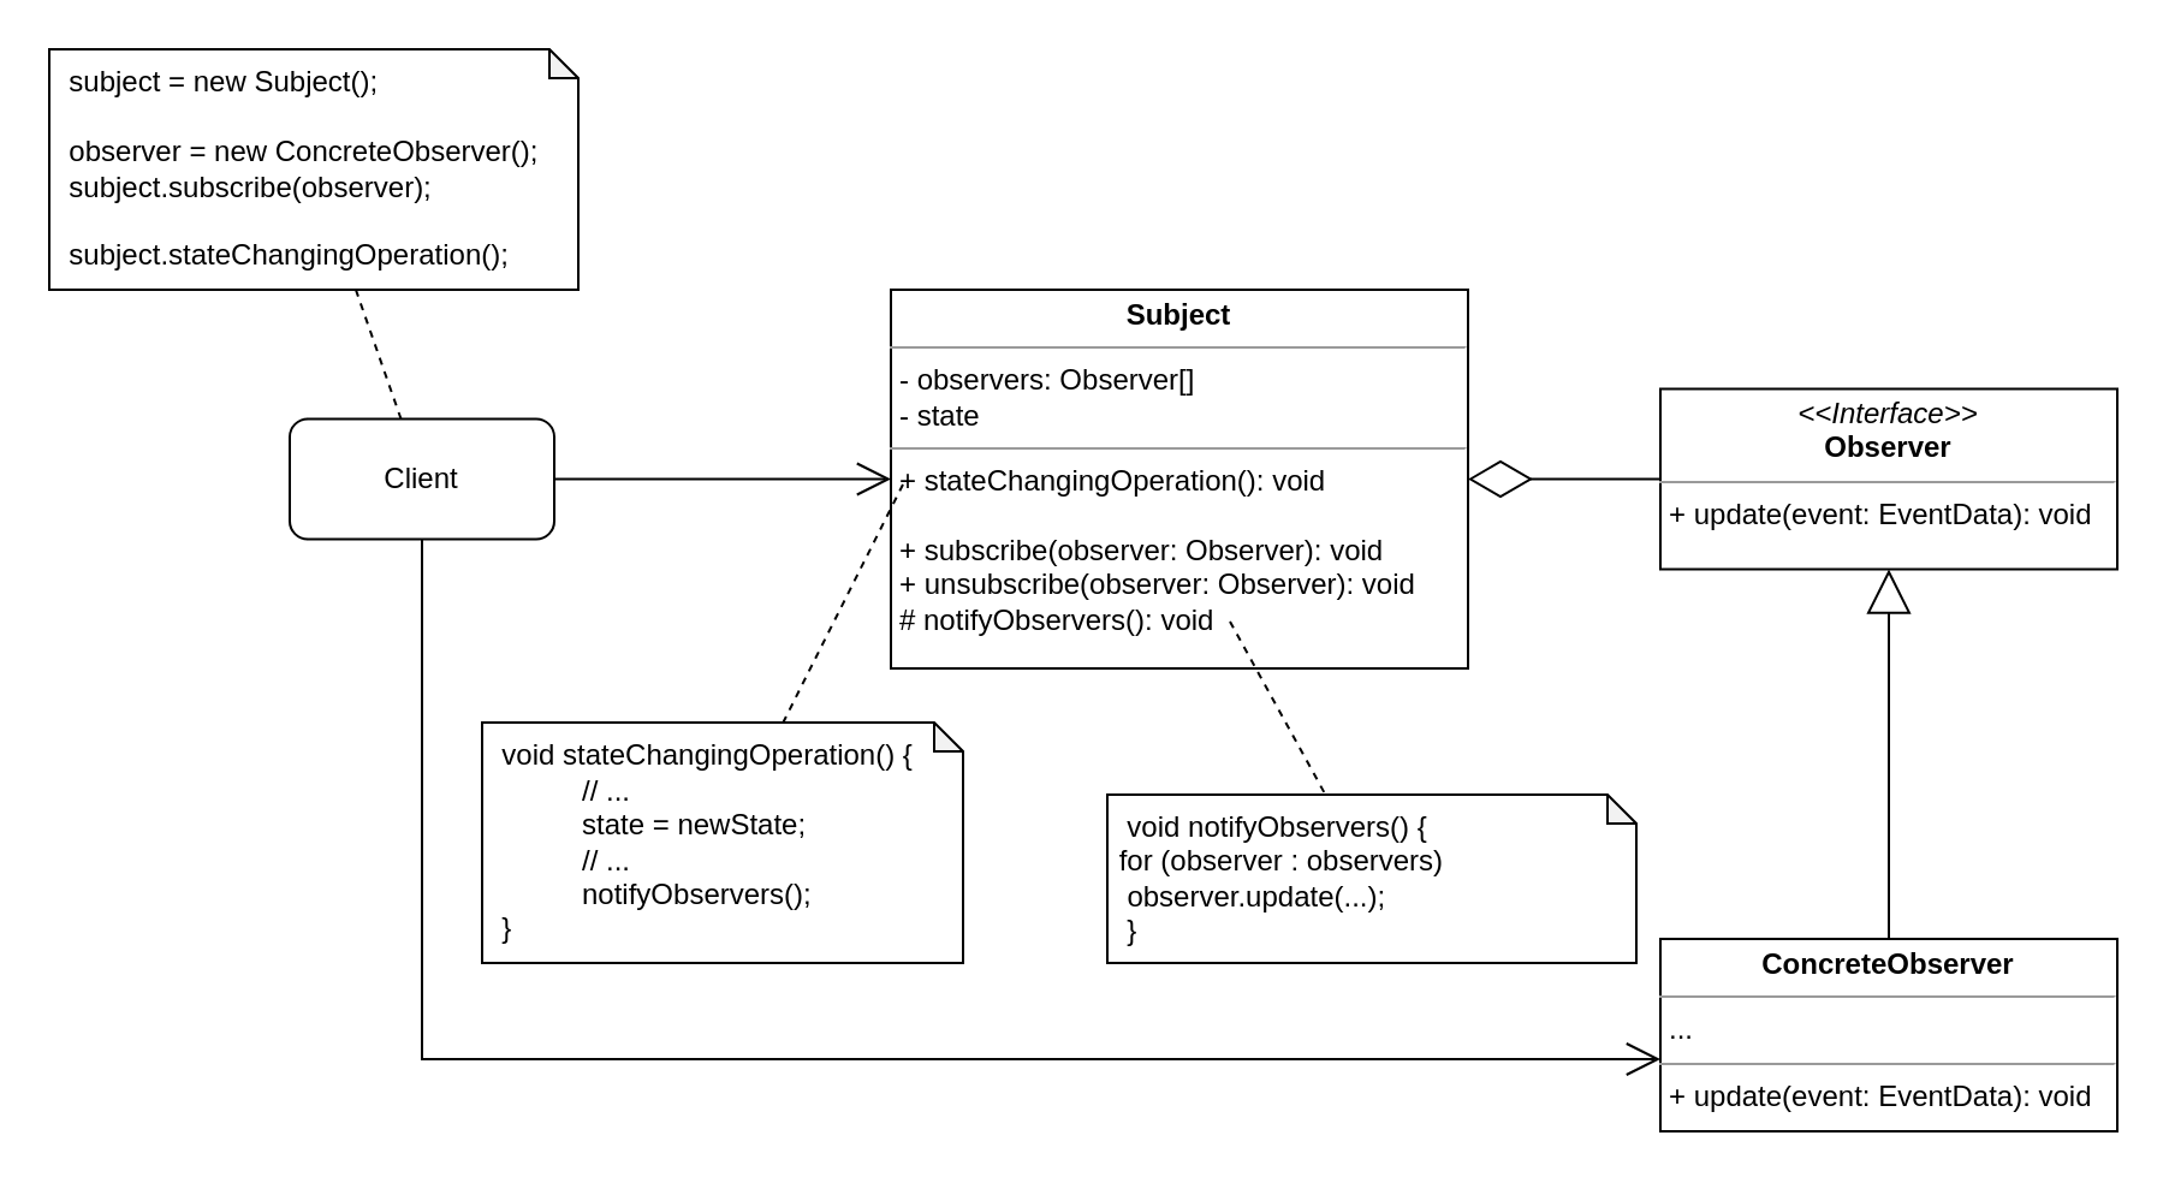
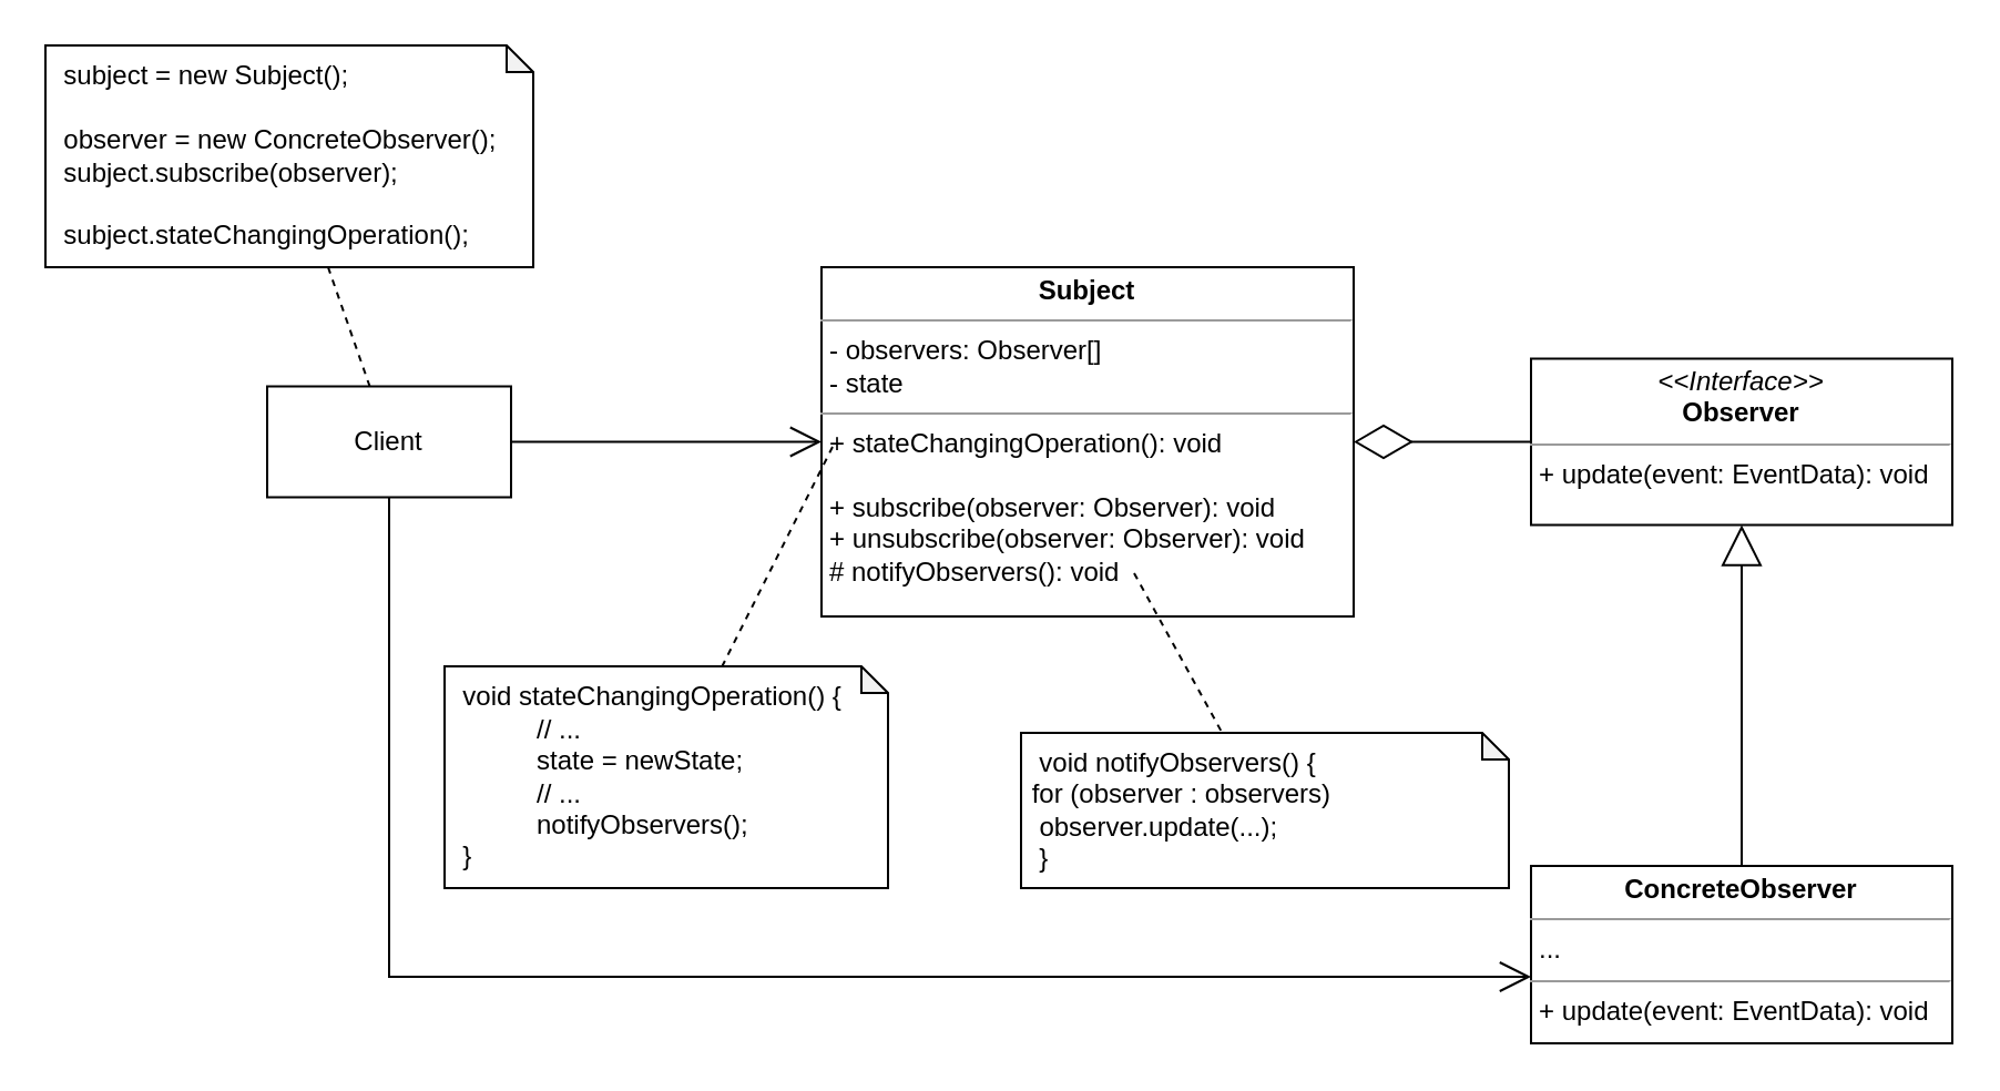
- <mxCell id="6" value="Client" style="html=1;whiteSpace=wrap;rounded=1;" vertex="1" parent="1"><mxGeometry x="120" y="173.75" width="110" height="50" as="geometry" /></mxCell>
+ <mxCell id="6" value="Client" style="html=1;whiteSpace=wrap;" vertex="1" parent="1"><mxGeometry x="120" y="173.75" width="110" height="50" as="geometry" /></mxCell>
